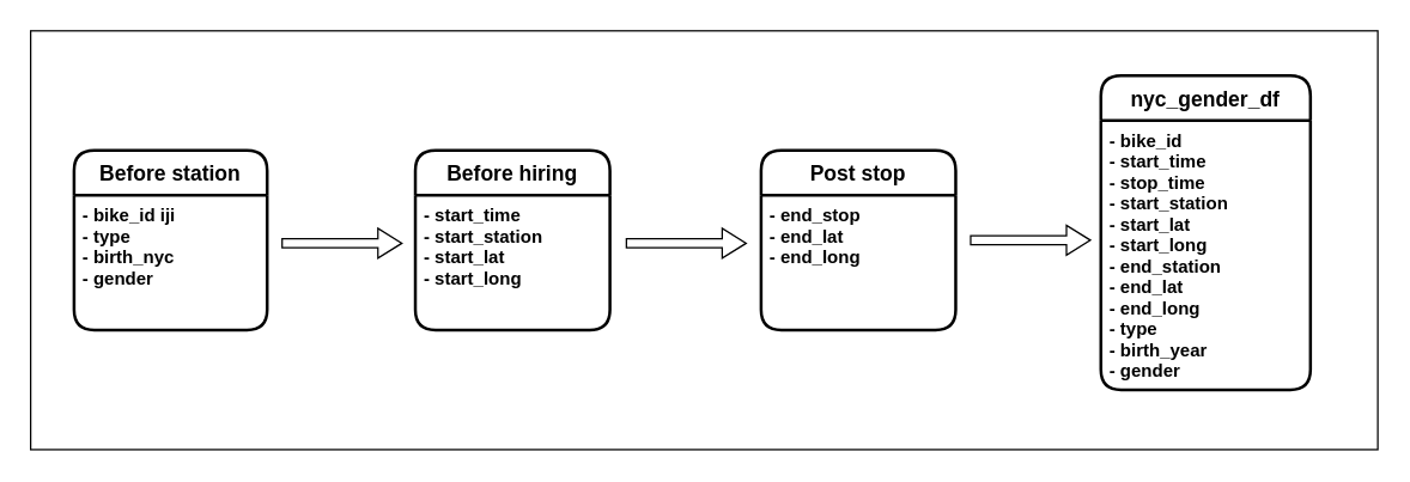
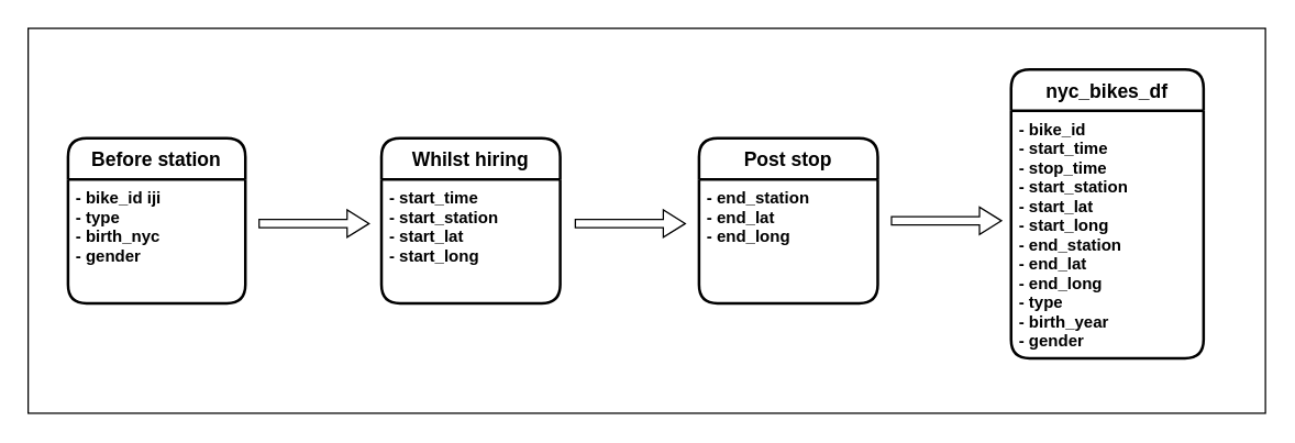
- <mxCell id="10" value="nyc_gender_df" style="swimlane;childLayout=stackLayout;horizontal=1;startSize=30;horizontalStack=0;rounded=1;fontSize=14;fontStyle=1;strokeWidth=2;resizeParent=0;resizeLast=1;shadow=0;dashed=0;align=center;" parent="1" vertex="1"><mxGeometry x="735" y="50" width="140" height="210" as="geometry" /></mxCell>
+ <mxCell id="10" value="nyc_bikes_df" style="swimlane;childLayout=stackLayout;horizontal=1;startSize=30;horizontalStack=0;rounded=1;fontSize=14;fontStyle=1;strokeWidth=2;resizeParent=0;resizeLast=1;shadow=0;dashed=0;align=center;" parent="1" vertex="1"><mxGeometry x="735" y="50" width="140" height="210" as="geometry" /></mxCell>
- <mxCell id="3" value="Before hiring" style="swimlane;childLayout=stackLayout;horizontal=1;startSize=30;horizontalStack=0;rounded=1;fontSize=14;fontStyle=1;strokeWidth=2;resizeParent=0;resizeLast=1;shadow=0;dashed=0;align=center;" parent="1" vertex="1"><mxGeometry x="277" y="100" width="130" height="120" as="geometry" /></mxCell>
+ <mxCell id="3" value="Whilst hiring" style="swimlane;childLayout=stackLayout;horizontal=1;startSize=30;horizontalStack=0;rounded=1;fontSize=14;fontStyle=1;strokeWidth=2;resizeParent=0;resizeLast=1;shadow=0;dashed=0;align=center;" parent="1" vertex="1"><mxGeometry x="277" y="100" width="130" height="120" as="geometry" /></mxCell>
- <mxCell id="8" value="- end_stop&#10;- end_lat&#10;- end_long" style="align=left;strokeColor=none;fillColor=none;spacingLeft=4;fontSize=12;verticalAlign=top;resizable=0;rotatable=0;part=1;fontStyle=1" parent="7" vertex="1"><mxGeometry y="30" width="130" height="90" as="geometry" /></mxCell>
+ <mxCell id="8" value="- end_station&#10;- end_lat&#10;- end_long" style="align=left;strokeColor=none;fillColor=none;spacingLeft=4;fontSize=12;verticalAlign=top;resizable=0;rotatable=0;part=1;fontStyle=1" parent="7" vertex="1"><mxGeometry y="30" width="130" height="90" as="geometry" /></mxCell>
